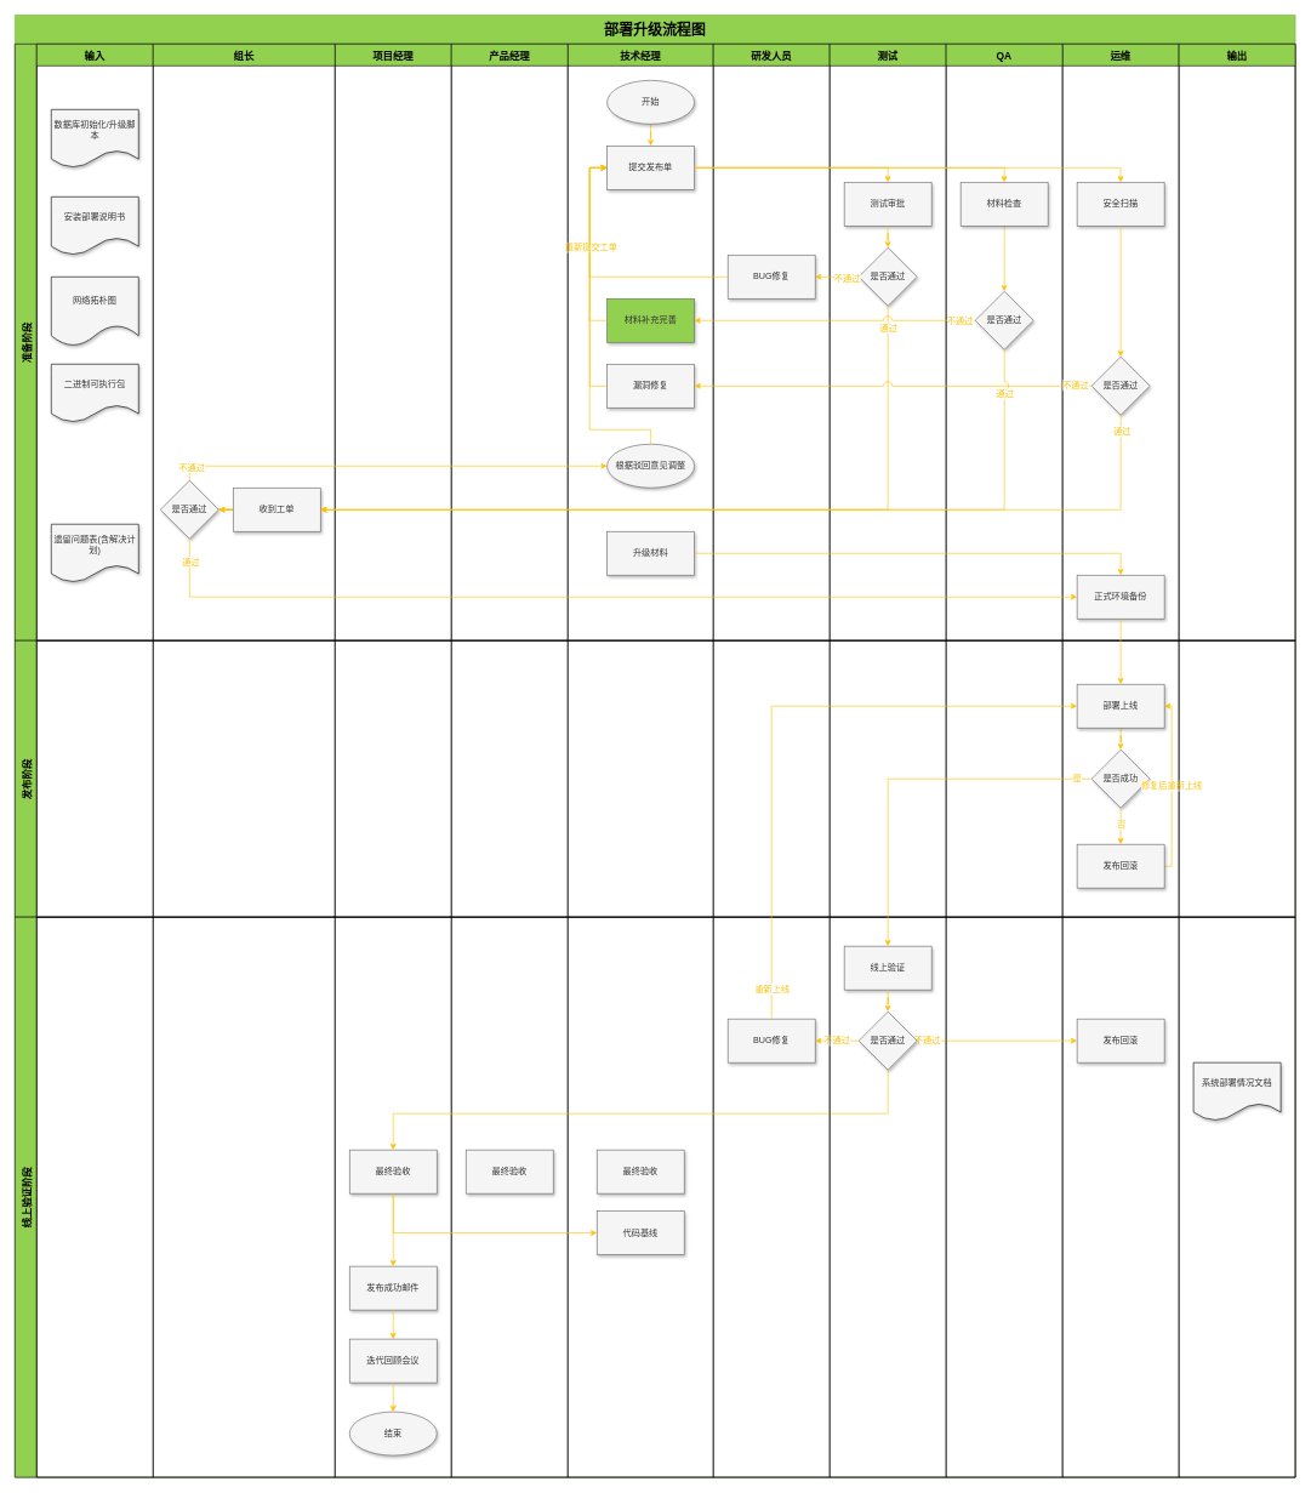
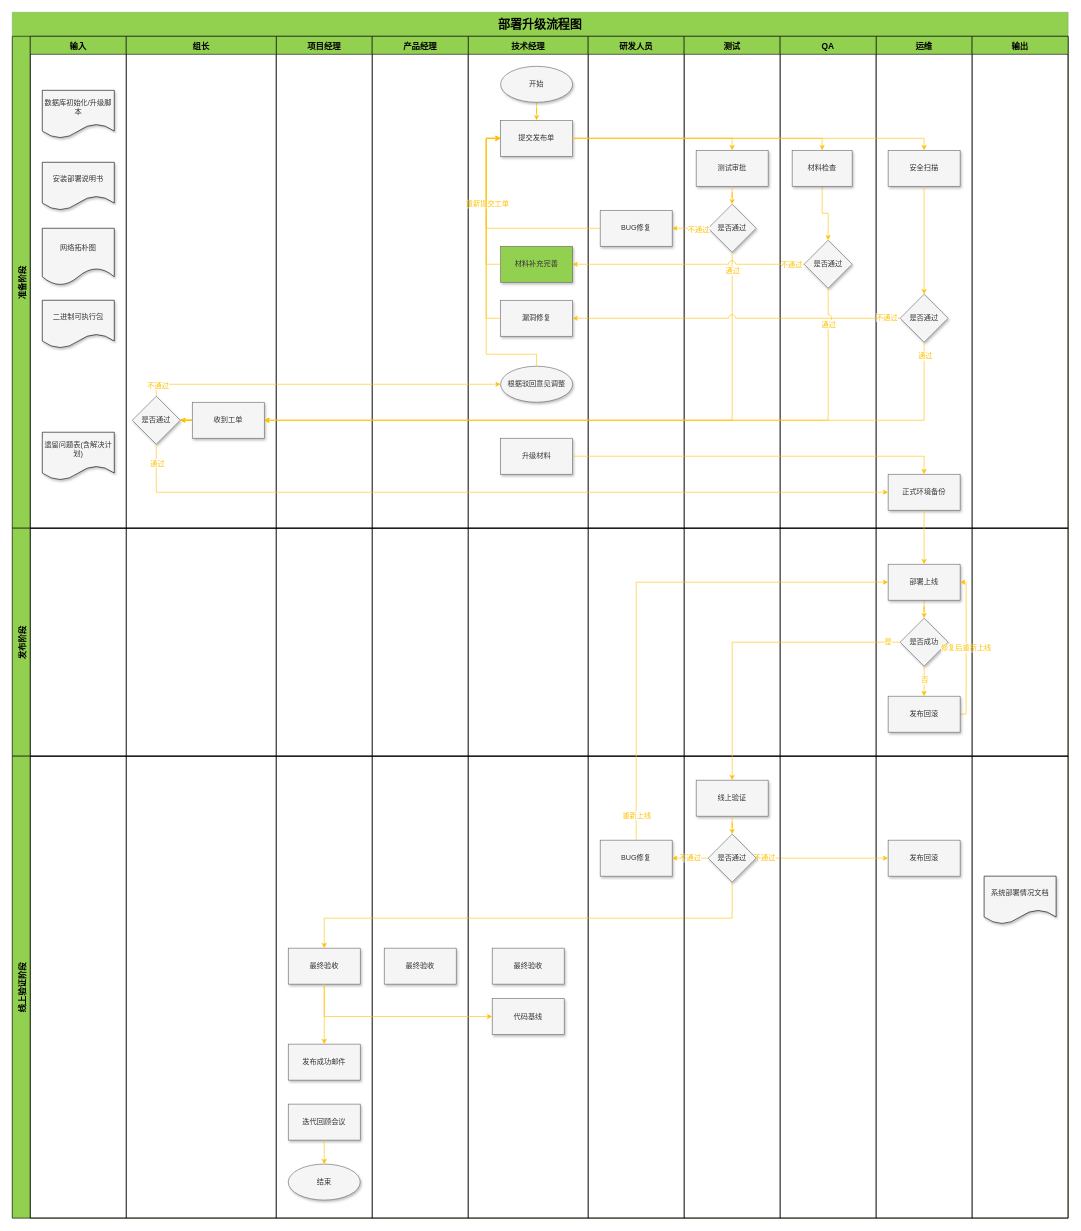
- <mxCell id="29" value="材料检查" style="whiteSpace=wrap;html=1;fillColor=#f5f5f5;strokeColor=#666666;fontColor=#333333;shadow=1;" vertex="1" parent="27"><mxGeometry x="20" y="190" width="120" height="60" as="geometry" /></mxCell>
+ <mxCell id="29" value="材料检查" style="whiteSpace=wrap;html=1;fillColor=#f5f5f5;strokeColor=#666666;fontColor=#333333;shadow=1;" vertex="1" parent="27"><mxGeometry x="20" y="190" width="100" height="60" as="geometry" /></mxCell>
- <mxCell id="117" value="" style="edgeStyle=orthogonalEdgeStyle;rounded=0;jumpStyle=arc;jumpSize=12;orthogonalLoop=1;jettySize=auto;html=1;strokeColor=#FFC000;fontSize=12;fontColor=#FFC000;" edge="1" parent="110" source="115" target="112"><mxGeometry relative="1" as="geometry" /></mxCell>
